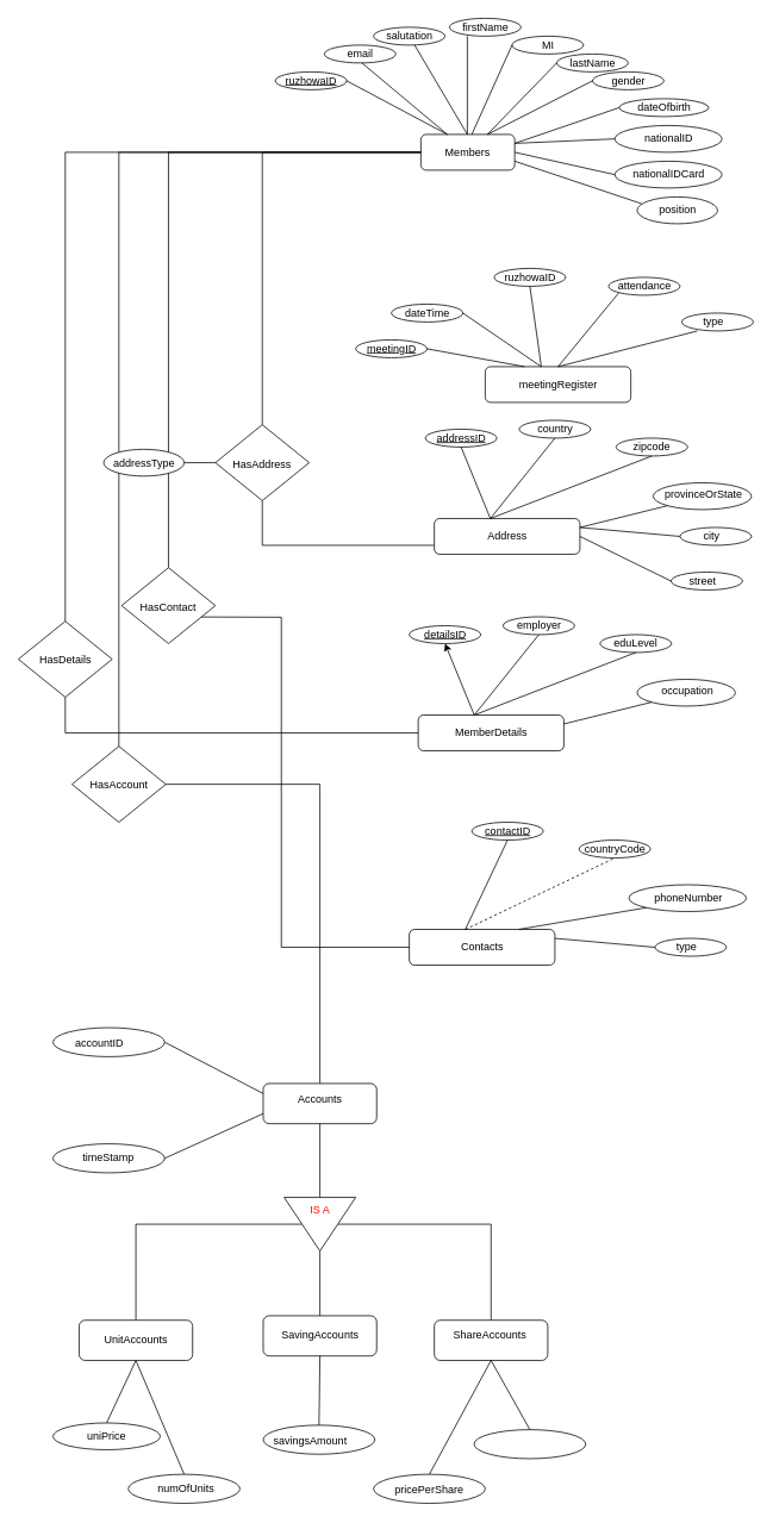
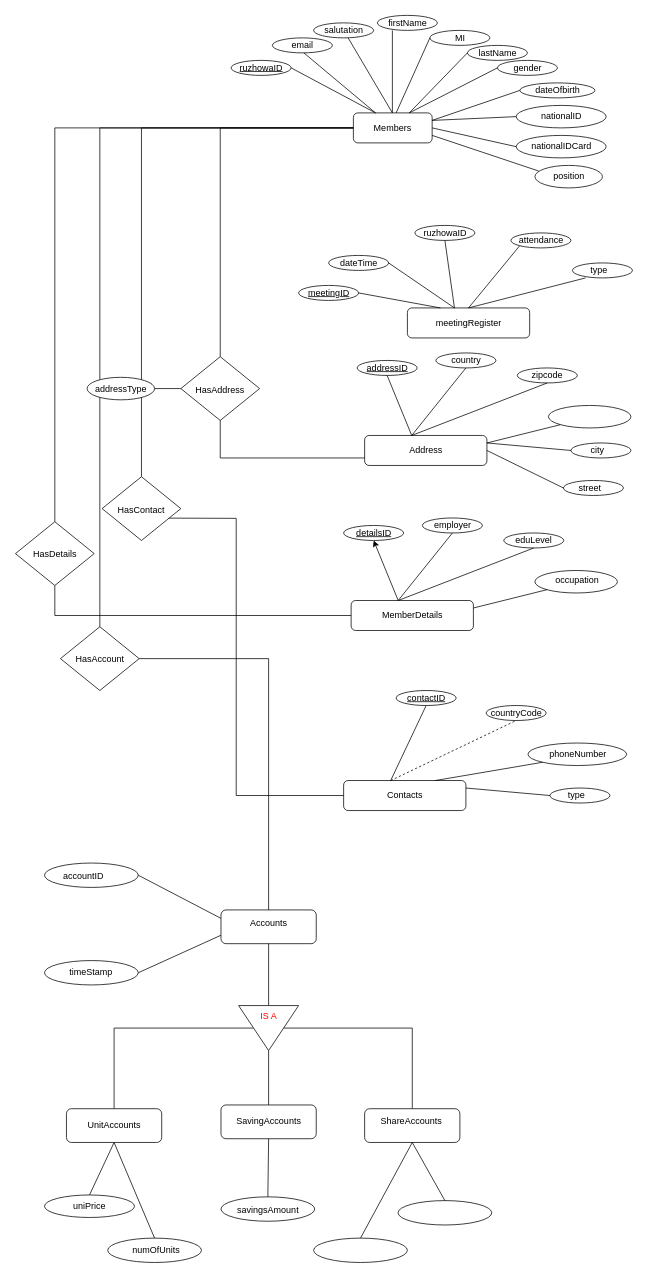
- <mxCell id="68" value="provinceOrState" style="text;html=1;strokeColor=none;fillColor=none;align=center;verticalAlign=middle;whiteSpace=wrap;rounded=0;" parent="1" vertex="1"><mxGeometry x="742" y="545" width="90" height="15" as="geometry" /></mxCell>
- <mxCell id="146" value="savingsAmount" style="text;html=1;strokeColor=none;fillColor=none;align=center;verticalAlign=middle;whiteSpace=wrap;rounded=0;" vertex="1" parent="1"><mxGeometry x="301.5" y="1602.5" width="90" height="20" as="geometry" /></mxCell>
+ <mxCell id="146" value="savingsAmount" style="text;html=1;strokeColor=none;fillColor=none;align=center;verticalAlign=middle;whiteSpace=wrap;rounded=0;" vertex="1" parent="1"><mxGeometry x="311.5" y="1602.5" width="90" height="20" as="geometry" /></mxCell>
- <mxCell id="137" value="pricePerShare" style="text;html=1;strokeColor=none;fillColor=none;align=center;verticalAlign=middle;whiteSpace=wrap;rounded=0;" vertex="1" parent="1"><mxGeometry x="435" y="1657.5" width="90" height="20" as="geometry" /></mxCell>
